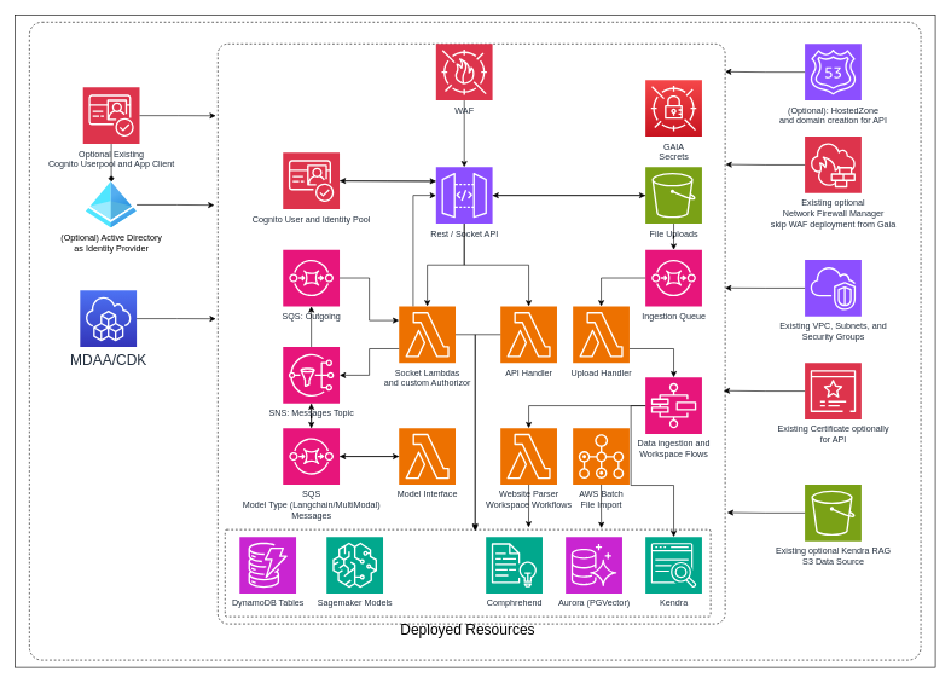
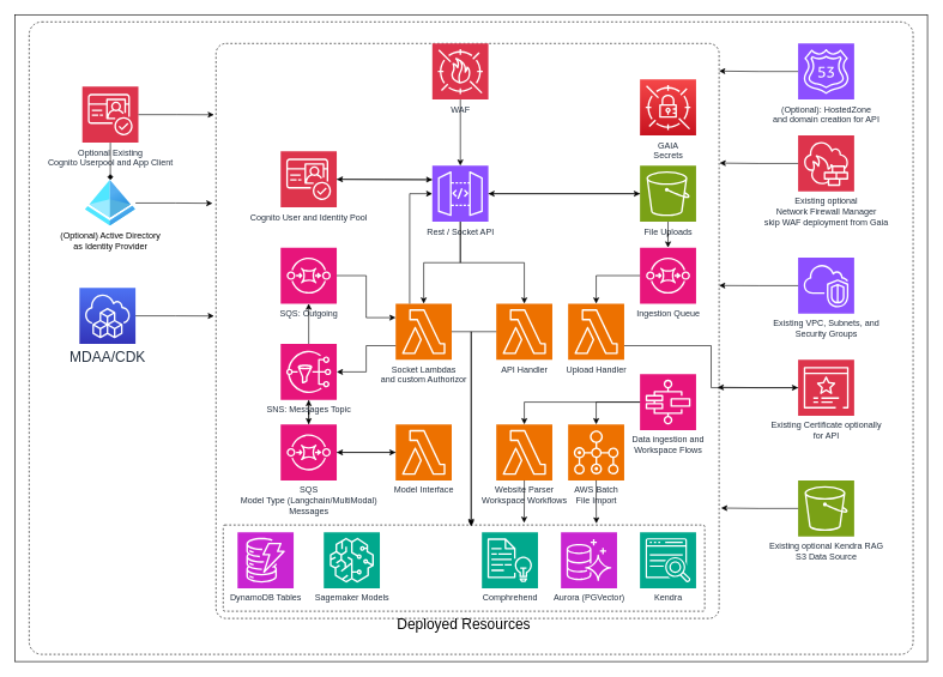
- <mxCell id="61" style="edgeStyle=orthogonalEdgeStyle;rounded=0;orthogonalLoop=1;jettySize=auto;html=1;exitX=1;exitY=0.75;exitDx=0;exitDy=0;exitPerimeter=0;entryX=0.5;entryY=0;entryDx=0;entryDy=0;entryPerimeter=0;" parent="1" source="59" target="15" edge="1"><mxGeometry relative="1" as="geometry" /></mxCell>
+ <mxCell id="61" style="edgeStyle=orthogonalEdgeStyle;rounded=0;orthogonalLoop=1;jettySize=auto;html=1;exitX=1;exitY=0.75;exitDx=0;exitDy=0;exitPerimeter=0;" parent="1" source="59" target="29" edge="1"><mxGeometry relative="1" as="geometry" /></mxCell>
- <mxCell id="63" style="edgeStyle=orthogonalEdgeStyle;rounded=0;orthogonalLoop=1;jettySize=auto;html=1;exitX=0;exitY=0.5;exitDx=0;exitDy=0;exitPerimeter=0;" parent="1" source="15" target="19" edge="1"><mxGeometry relative="1" as="geometry" /></mxCell>
+ <mxCell id="63" style="edgeStyle=orthogonalEdgeStyle;rounded=0;orthogonalLoop=1;jettySize=auto;html=1;exitX=0;exitY=0.5;exitDx=0;exitDy=0;exitPerimeter=0;entryX=0.5;entryY=0;entryDx=0;entryDy=0;entryPerimeter=0;" parent="1" source="15" target="27" edge="1"><mxGeometry relative="1" as="geometry" /></mxCell>
